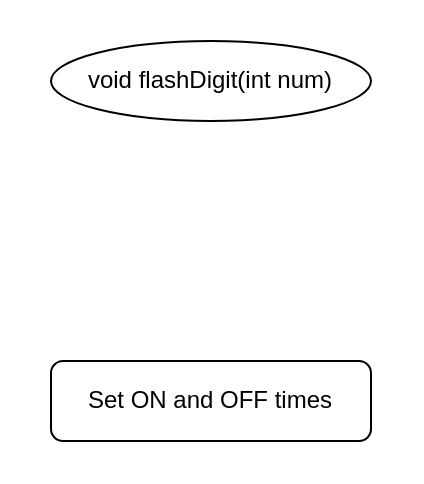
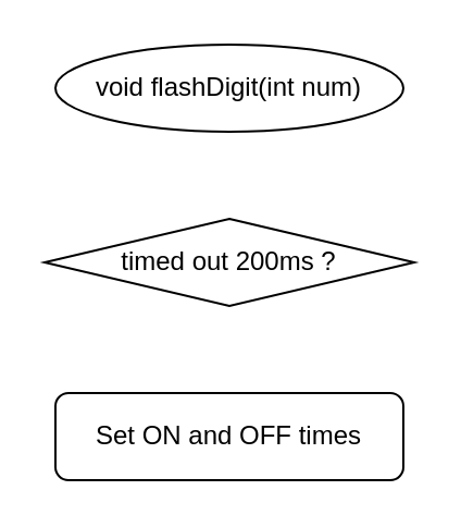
+ <mxCell id="4" value="timed out 200ms ?" style="rhombus;whiteSpace=wrap;html=1;" vertex="1" parent="1"><mxGeometry x="20" y="100" width="170" height="40" as="geometry" /></mxCell>
